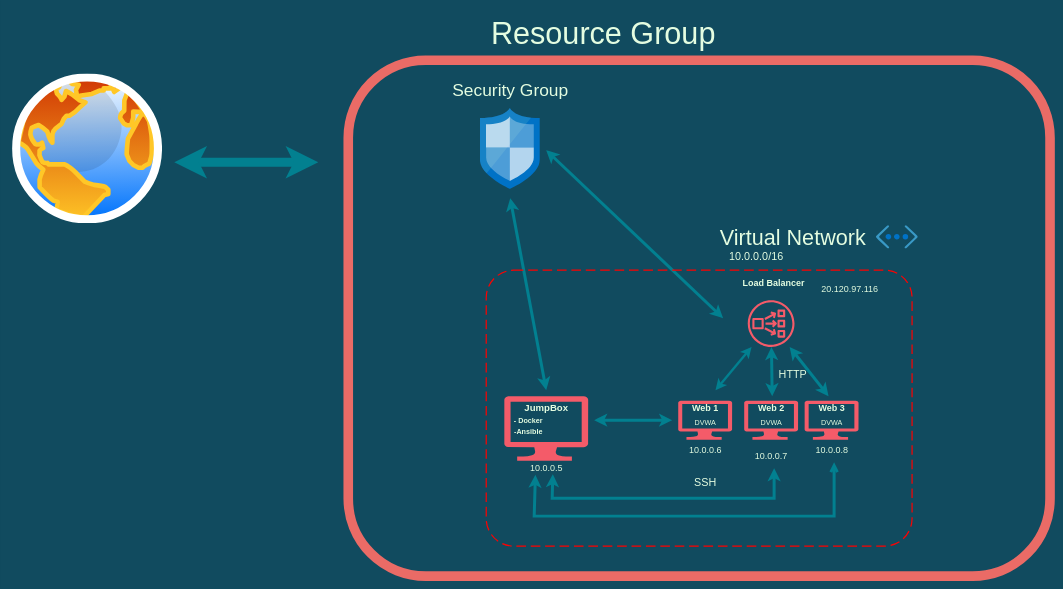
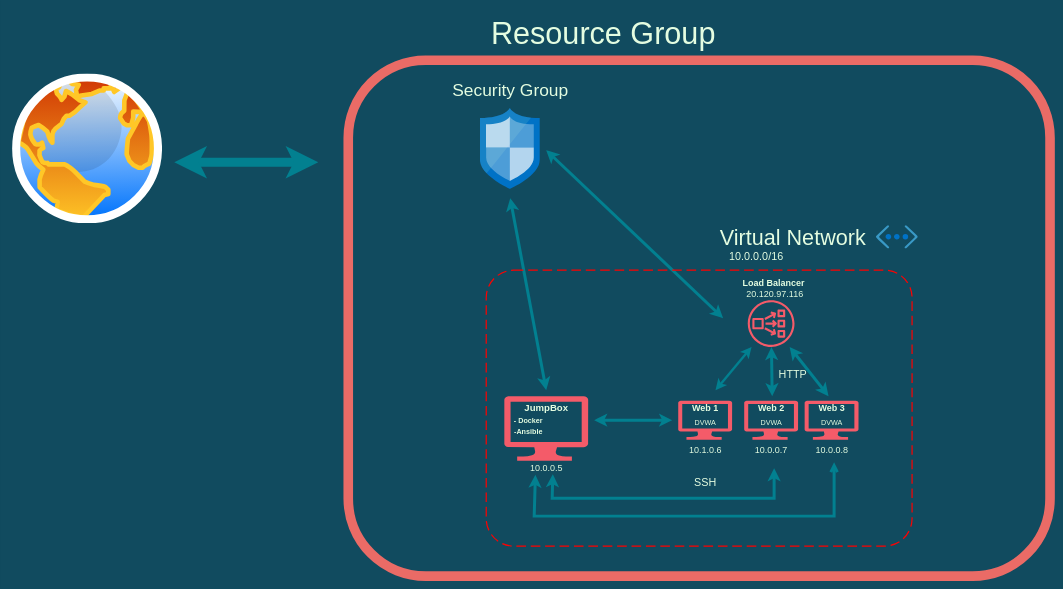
- <mxCell id="28" value="20.120.97.116" style="text;html=1;resizable=0;autosize=1;align=center;verticalAlign=middle;points=[];fillColor=none;strokeColor=none;rounded=0;fontSize=15;fontColor=#E4FDE1;" vertex="1" parent="1"><mxGeometry x="1360.76" y="470" width="110" height="20" as="geometry" /></mxCell>
+ <mxCell id="28" value="20.120.97.116" style="text;html=1;resizable=0;autosize=1;align=center;verticalAlign=middle;points=[];fillColor=none;strokeColor=none;rounded=0;fontSize=15;fontColor=#E4FDE1;" vertex="1" parent="1"><mxGeometry x="1235.76" y="480" width="110" height="20" as="geometry" /></mxCell>
- <mxCell id="26" value="10.0.0.6" style="text;html=1;resizable=0;autosize=1;align=center;verticalAlign=middle;points=[];fillColor=none;strokeColor=none;rounded=0;fontSize=15;fontColor=#E4FDE1;" vertex="1" parent="1"><mxGeometry x="1140" y="740" width="70" height="20" as="geometry" /></mxCell>
+ <mxCell id="26" value="10.1.0.6" style="text;html=1;resizable=0;autosize=1;align=center;verticalAlign=middle;points=[];fillColor=none;strokeColor=none;rounded=0;fontSize=15;fontColor=#E4FDE1;" vertex="1" parent="1"><mxGeometry x="1140" y="740" width="70" height="20" as="geometry" /></mxCell>
- <mxCell id="24" value="10.0.0.7" style="text;html=1;resizable=0;autosize=1;align=center;verticalAlign=middle;points=[];fillColor=none;strokeColor=none;rounded=0;fontSize=15;fontColor=#E4FDE1;" vertex="1" parent="1"><mxGeometry x="1250" y="750" width="70" height="20" as="geometry" /></mxCell>
+ <mxCell id="24" value="10.0.0.7" style="text;html=1;resizable=0;autosize=1;align=center;verticalAlign=middle;points=[];fillColor=none;strokeColor=none;rounded=0;fontSize=15;fontColor=#E4FDE1;" vertex="1" parent="1"><mxGeometry x="1250" y="740" width="70" height="20" as="geometry" /></mxCell>
